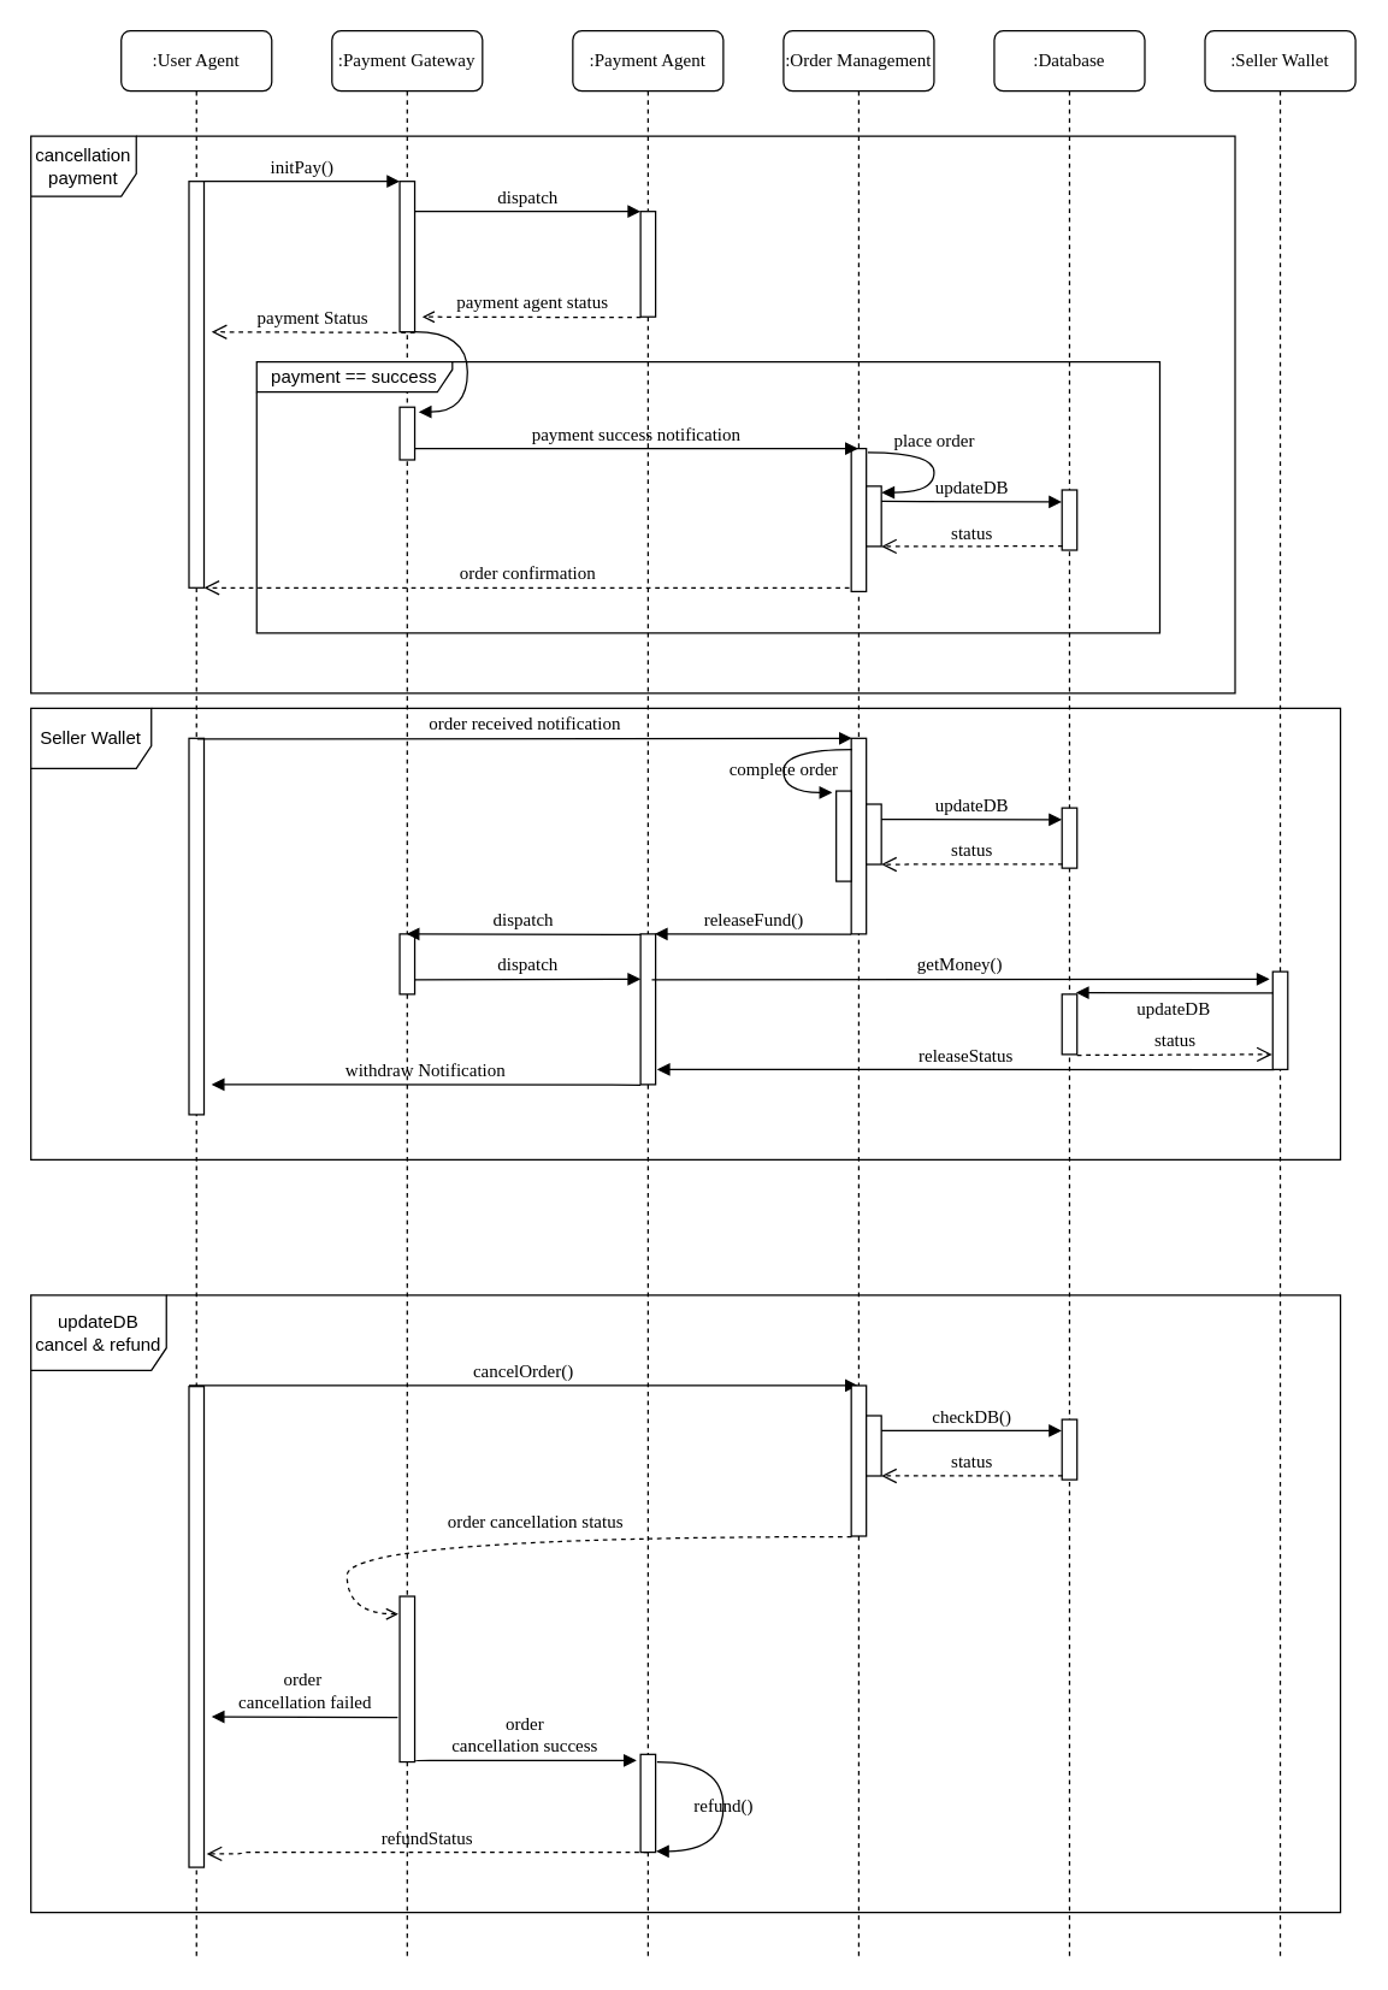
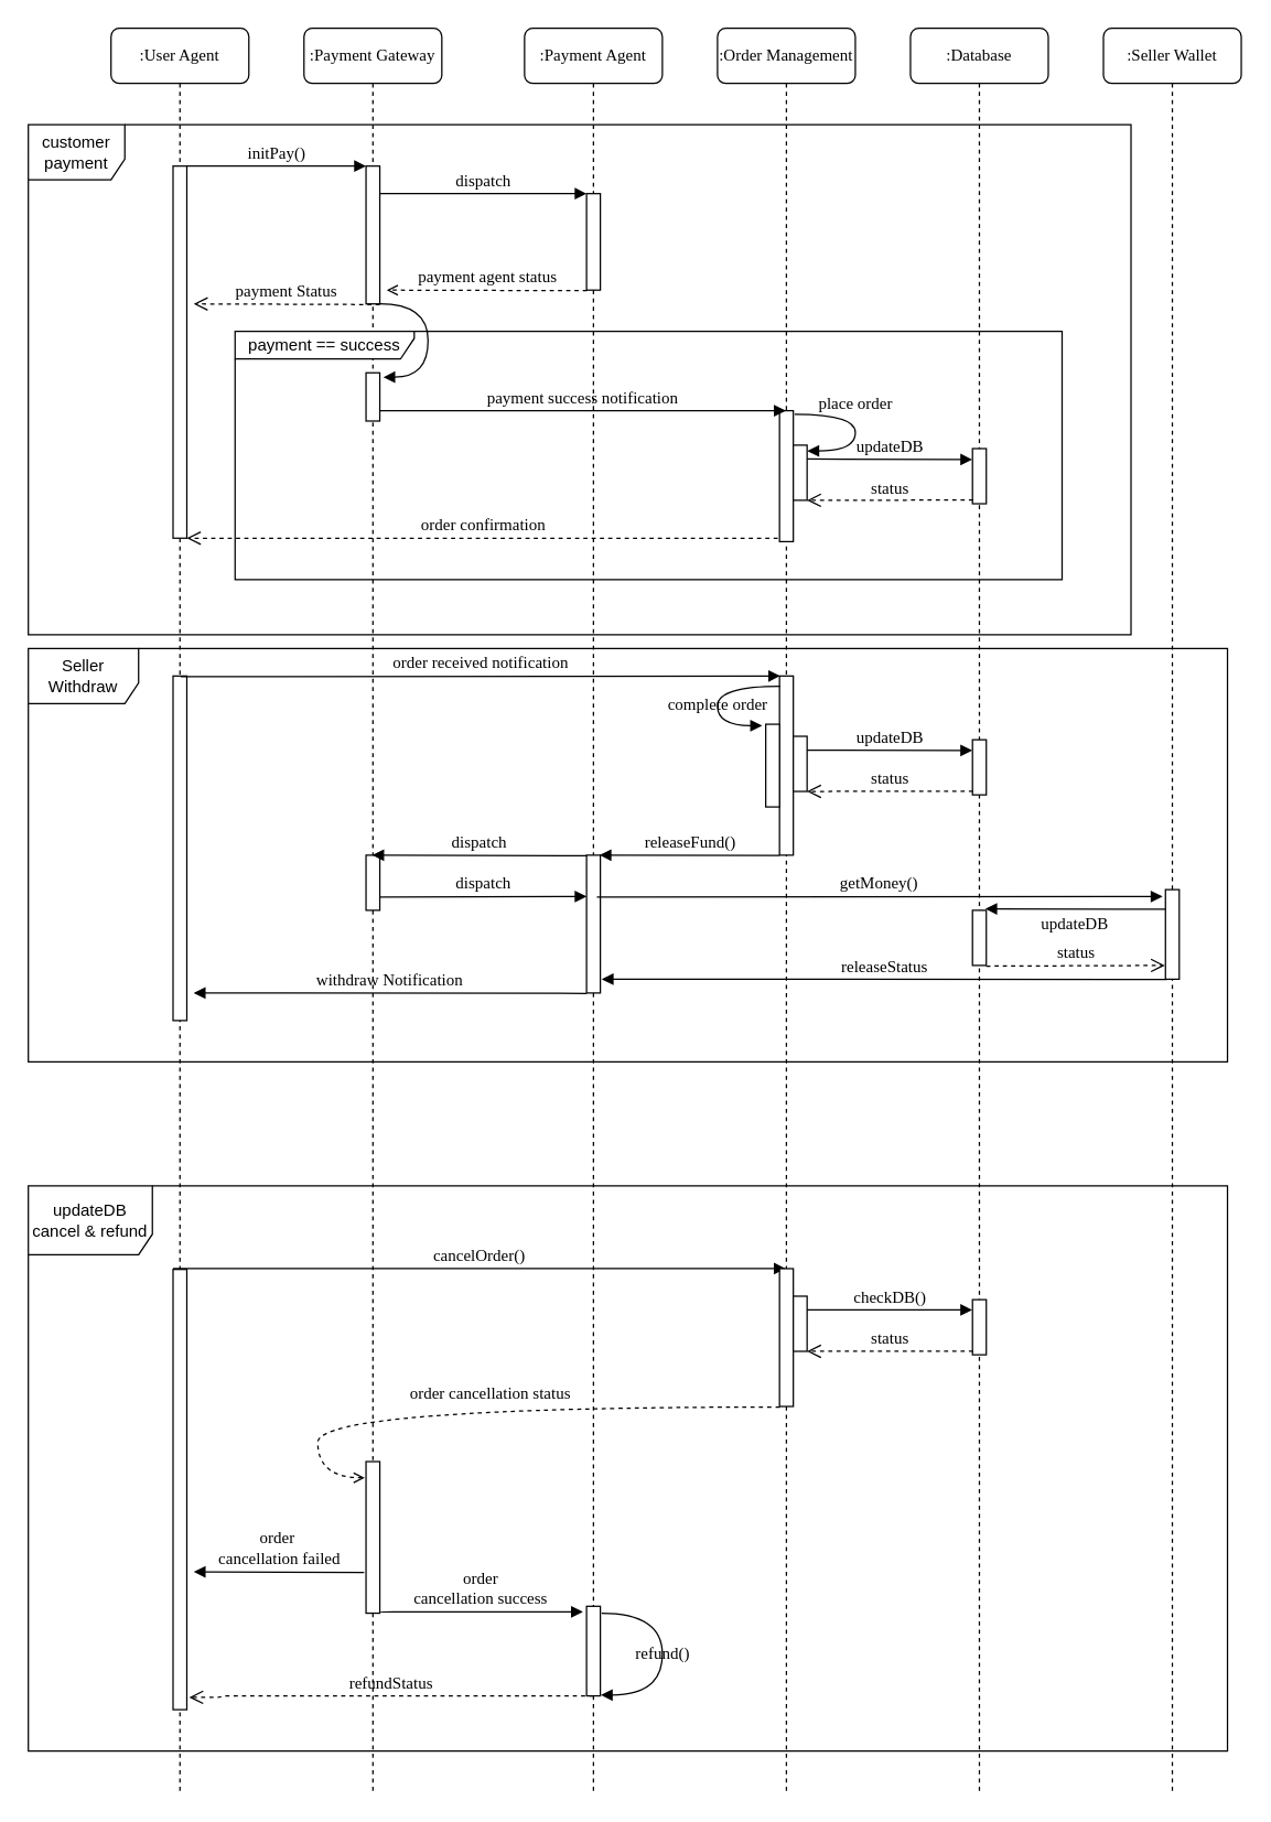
- <mxCell id="53" value="cancellation payment" style="shape=umlFrame;whiteSpace=wrap;html=1;pointerEvents=0;width=70;height=40;" vertex="1" parent="1"><mxGeometry x="20" y="90" width="800" height="370" as="geometry" /></mxCell>
+ <mxCell id="53" value="customer payment" style="shape=umlFrame;whiteSpace=wrap;html=1;pointerEvents=0;width=70;height=40;" vertex="1" parent="1"><mxGeometry x="20" y="90" width="800" height="370" as="geometry" /></mxCell>
- <mxCell id="60" value="Seller Wallet" style="shape=umlFrame;whiteSpace=wrap;html=1;pointerEvents=0;width=80;height=40;" vertex="1" parent="1"><mxGeometry x="20" y="470" width="870" height="300" as="geometry" /></mxCell>
+ <mxCell id="60" value="Seller Withdraw" style="shape=umlFrame;whiteSpace=wrap;html=1;pointerEvents=0;width=80;height=40;" vertex="1" parent="1"><mxGeometry x="20" y="470" width="870" height="300" as="geometry" /></mxCell>
